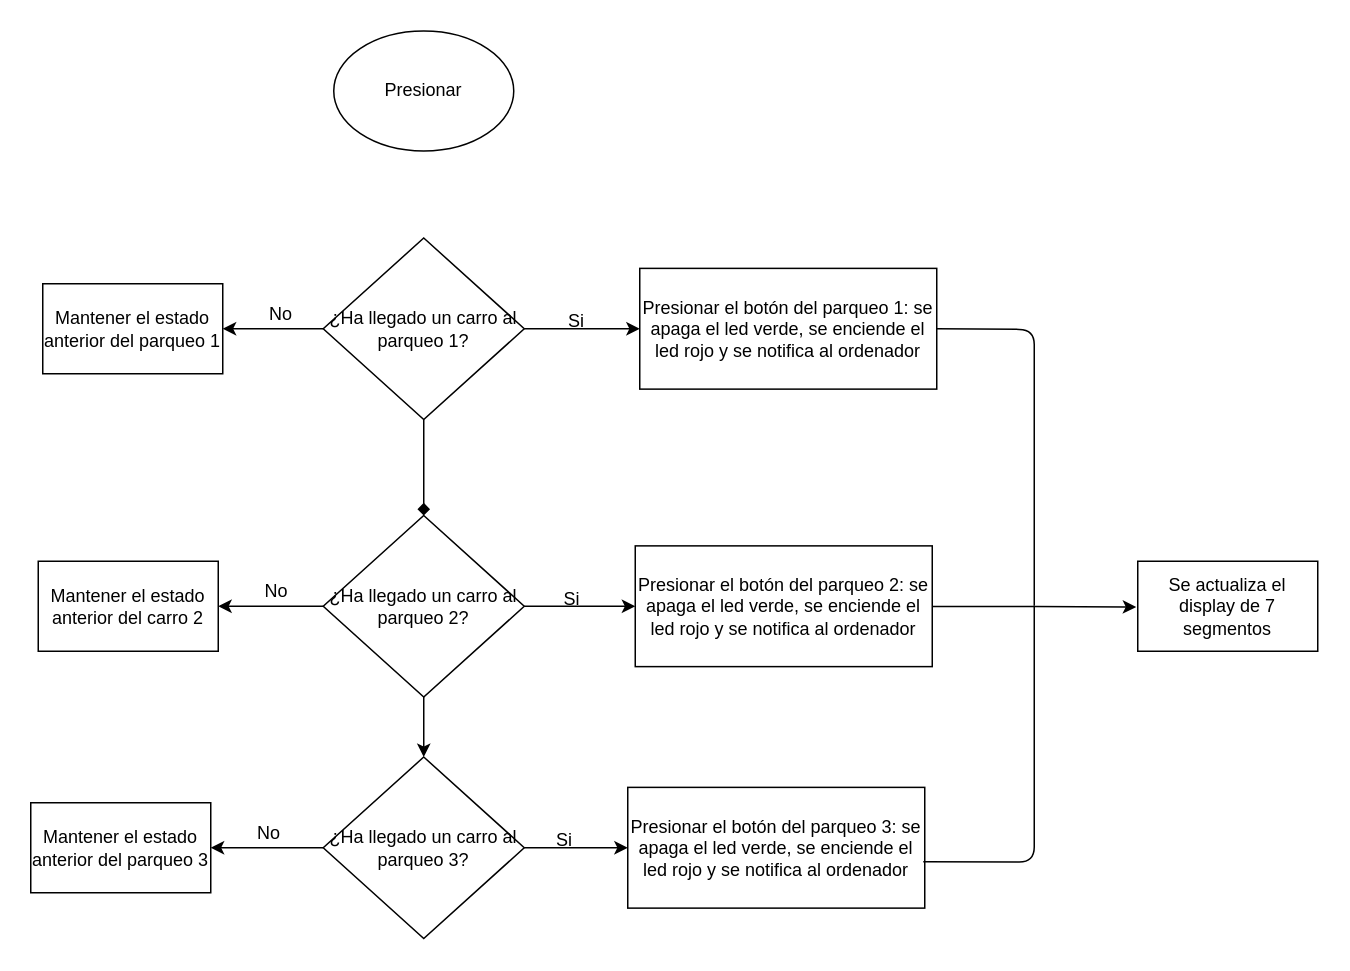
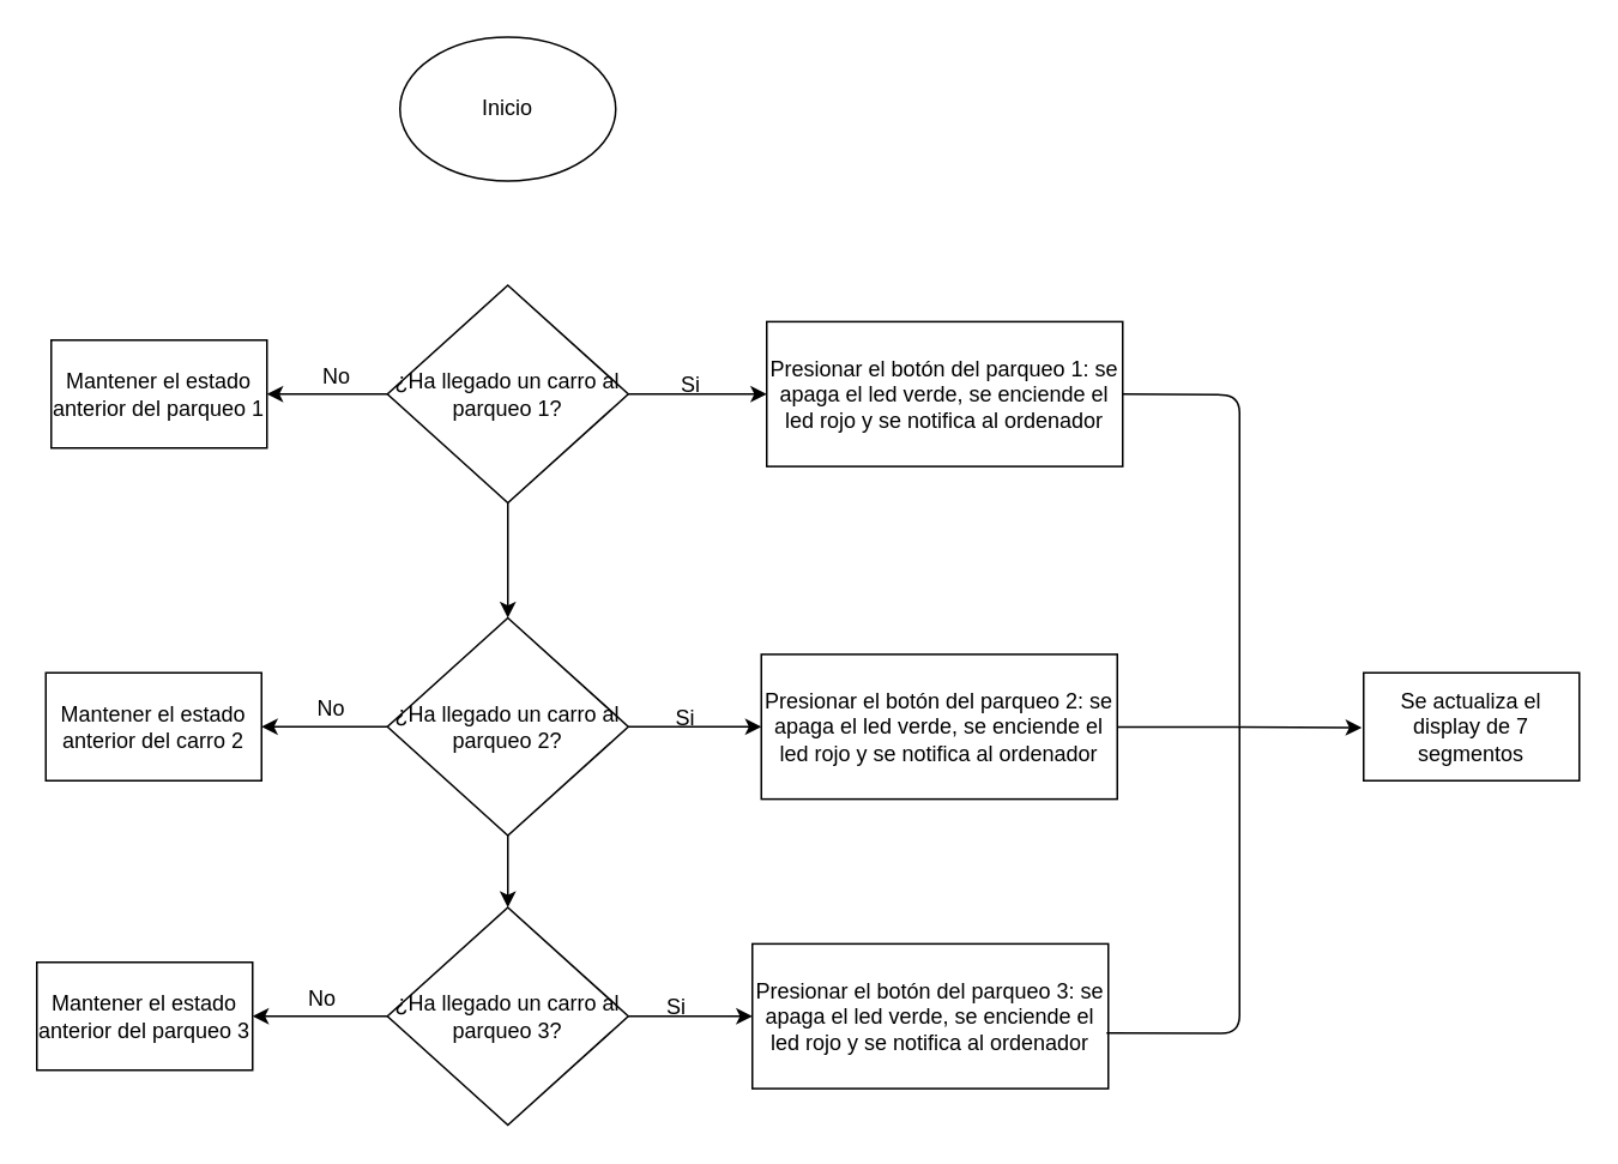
- <mxCell id="2" value="Presionar" style="ellipse;whiteSpace=wrap;html=1;" vertex="1" parent="1"><mxGeometry x="222" y="20" width="120" height="80" as="geometry" /></mxCell>
+ <mxCell id="2" value="Inicio" style="ellipse;whiteSpace=wrap;html=1;" vertex="1" parent="1"><mxGeometry x="222" y="20" width="120" height="80" as="geometry" /></mxCell>
- <mxCell id="5" style="edgeStyle=orthogonalEdgeStyle;rounded=0;orthogonalLoop=1;jettySize=auto;html=1;entryX=0.5;entryY=0;entryDx=0;entryDy=0;endArrow=diamond;" edge="1" parent="1" source="6" target="15"><mxGeometry relative="1" as="geometry" /></mxCell>
+ <mxCell id="5" style="edgeStyle=orthogonalEdgeStyle;rounded=0;orthogonalLoop=1;jettySize=auto;html=1;entryX=0.5;entryY=0;entryDx=0;entryDy=0;" edge="1" parent="1" source="6" target="15"><mxGeometry relative="1" as="geometry" /></mxCell>
